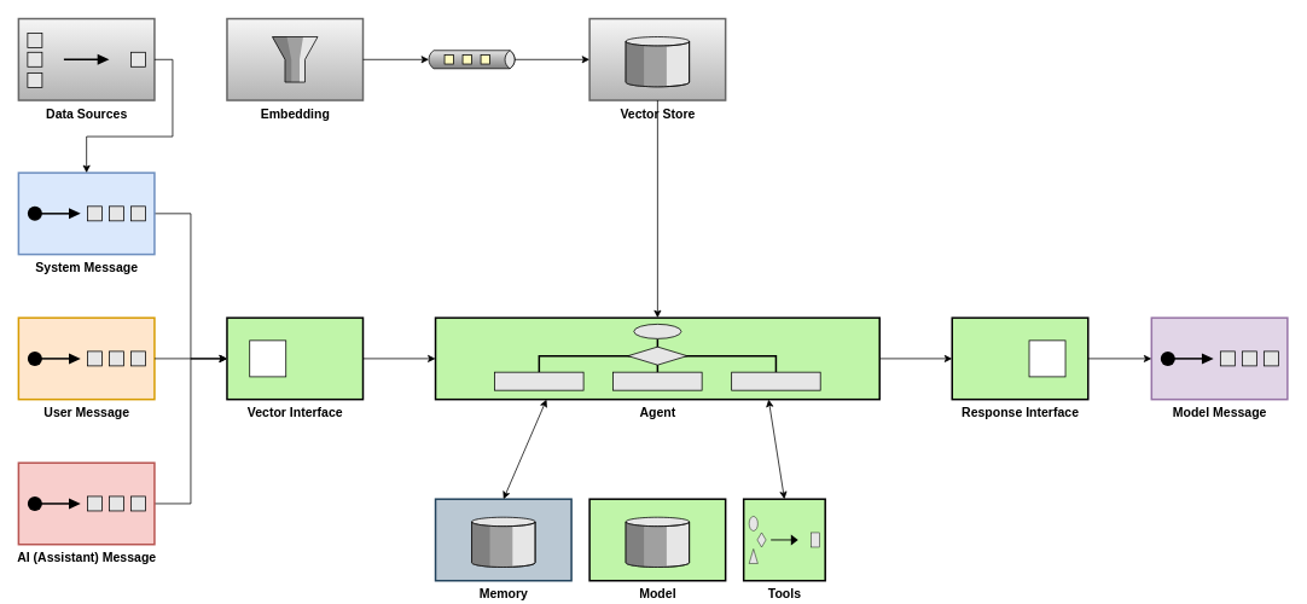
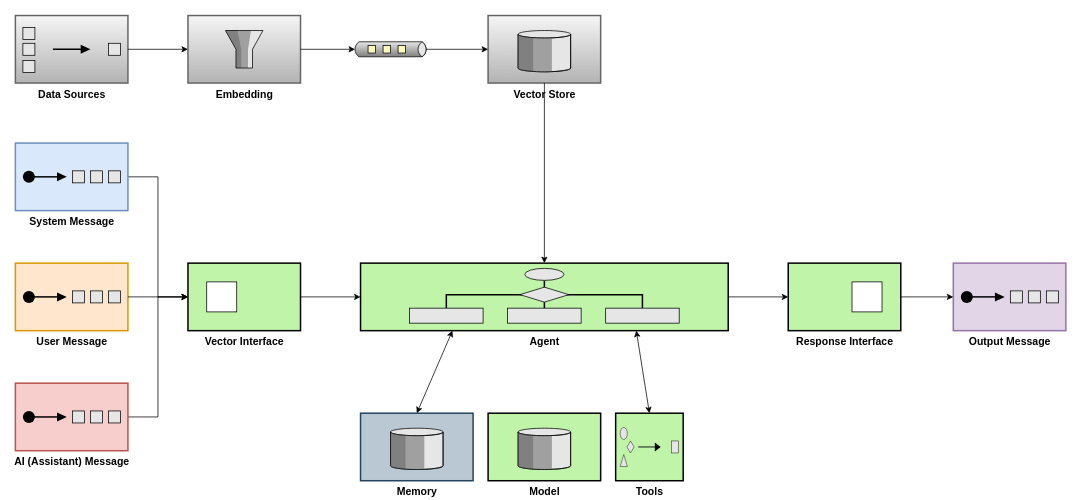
- <mxCell id="24" style="edgeStyle=orthogonalEdgeStyle;rounded=0;orthogonalLoop=1;jettySize=auto;html=1;exitX=1;exitY=0.5;exitDx=0;exitDy=0;exitPerimeter=0;" edge="1" parent="1" source="22" target="3"><mxGeometry relative="1" as="geometry" /></mxCell>
+ <mxCell id="24" style="edgeStyle=orthogonalEdgeStyle;rounded=0;orthogonalLoop=1;jettySize=auto;html=1;exitX=1;exitY=0.5;exitDx=0;exitDy=0;exitPerimeter=0;entryX=0;entryY=0.5;entryDx=0;entryDy=0;entryPerimeter=0;" edge="1" parent="1" source="22" target="23"><mxGeometry relative="1" as="geometry" /></mxCell>
- <mxCell id="11" value="&lt;b&gt;&lt;font style=&quot;font-size: 14px;&quot;&gt;Model Message&lt;/font&gt;&lt;/b&gt;" style="html=1;strokeWidth=2;outlineConnect=0;dashed=0;align=center;fontSize=8;verticalLabelPosition=bottom;verticalAlign=top;shape=mxgraph.eip.test_message;fillColor=#e1d5e7;strokeColor=#9673a6;" parent="1" vertex="1"><mxGeometry x="1270" y="350" width="150" height="90" as="geometry" /></mxCell>
+ <mxCell id="11" value="&lt;b&gt;&lt;font style=&quot;font-size: 14px;&quot;&gt;Output Message&lt;/font&gt;&lt;/b&gt;" style="html=1;strokeWidth=2;outlineConnect=0;dashed=0;align=center;fontSize=8;verticalLabelPosition=bottom;verticalAlign=top;shape=mxgraph.eip.test_message;fillColor=#e1d5e7;strokeColor=#9673a6;" parent="1" vertex="1"><mxGeometry x="1270" y="350" width="150" height="90" as="geometry" /></mxCell>
